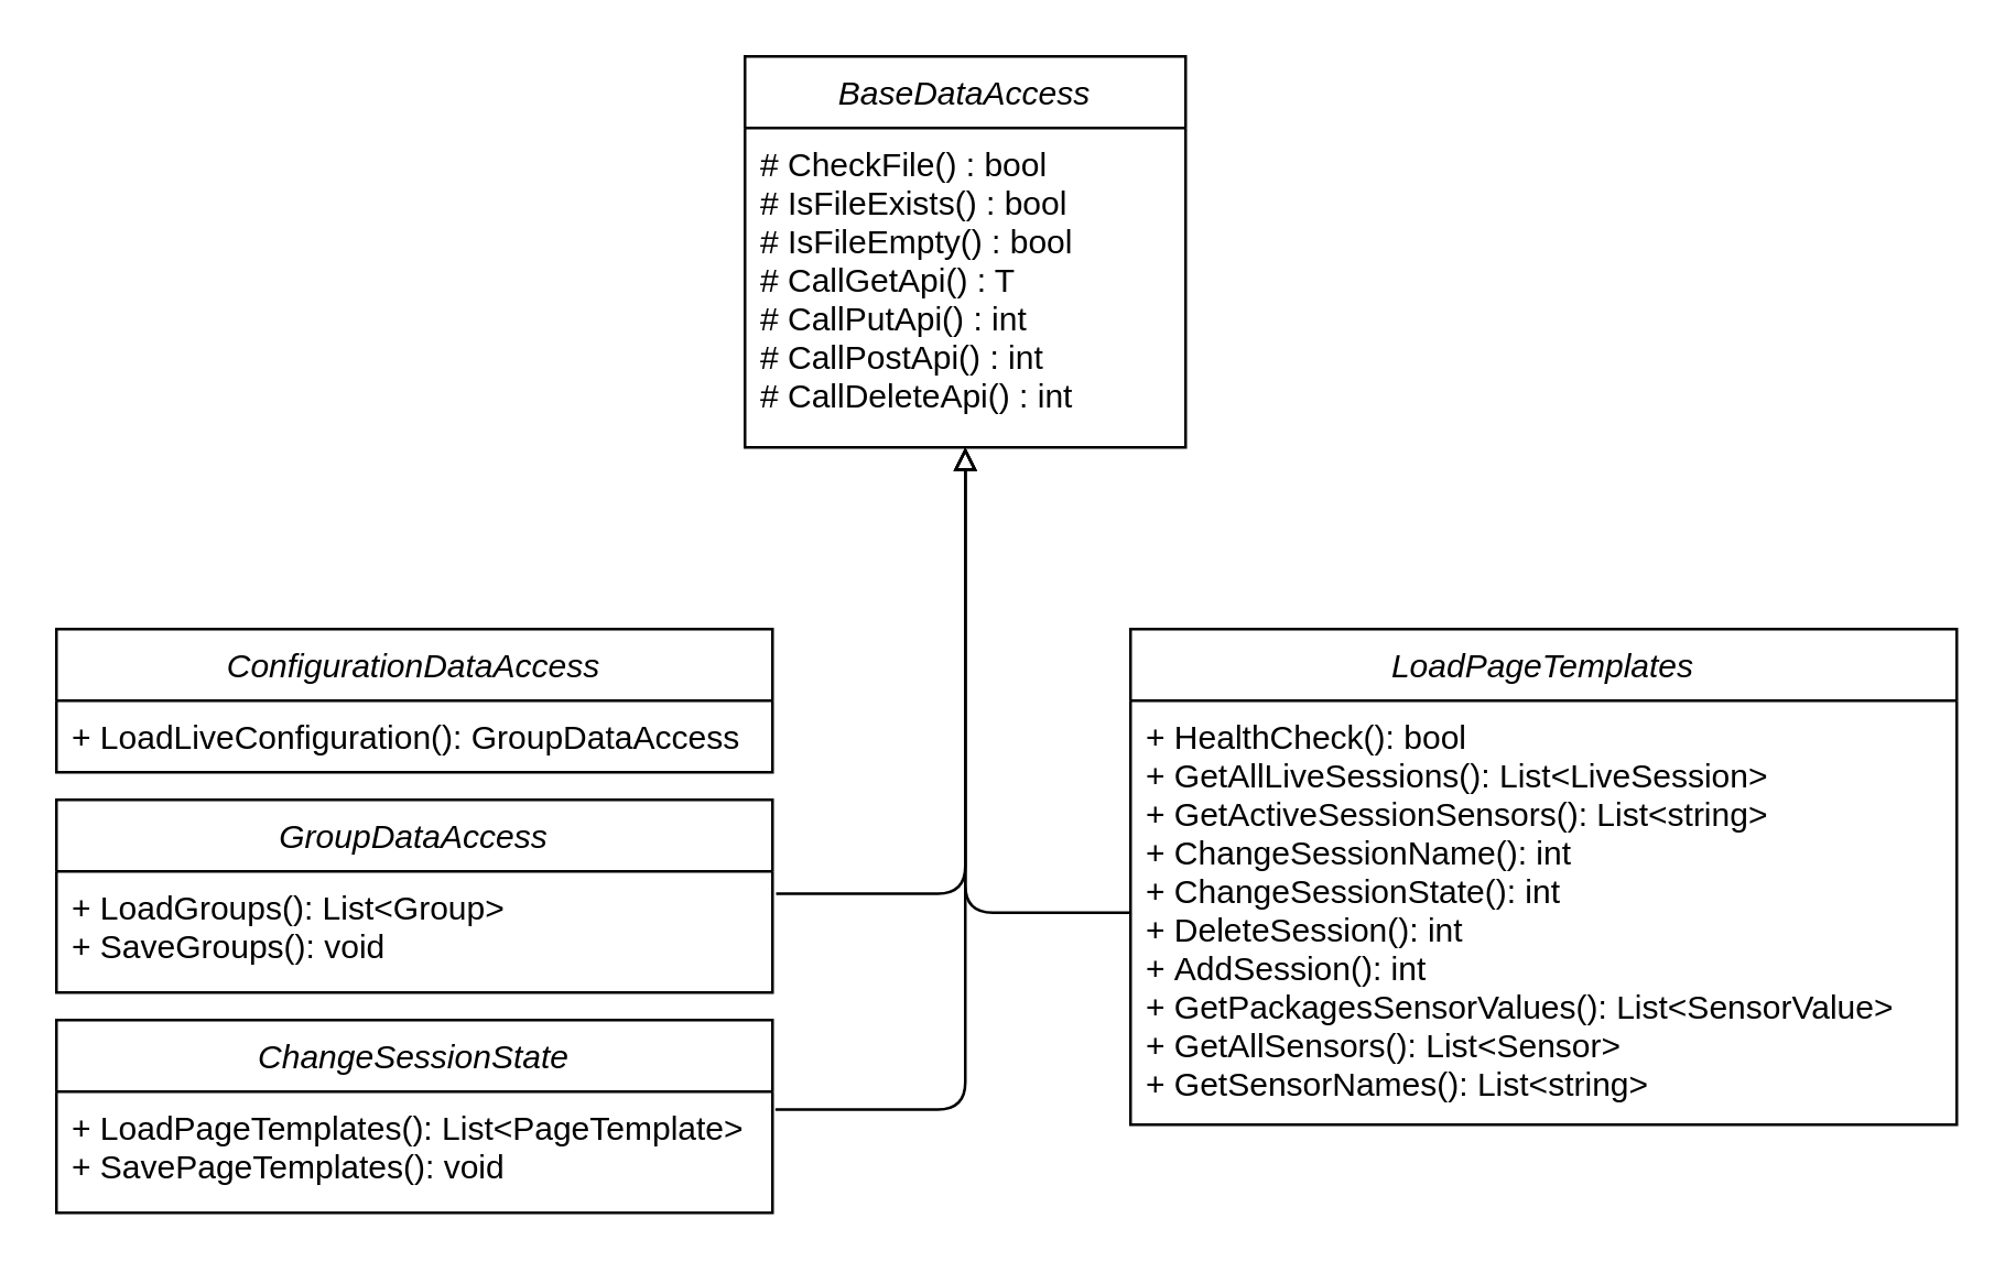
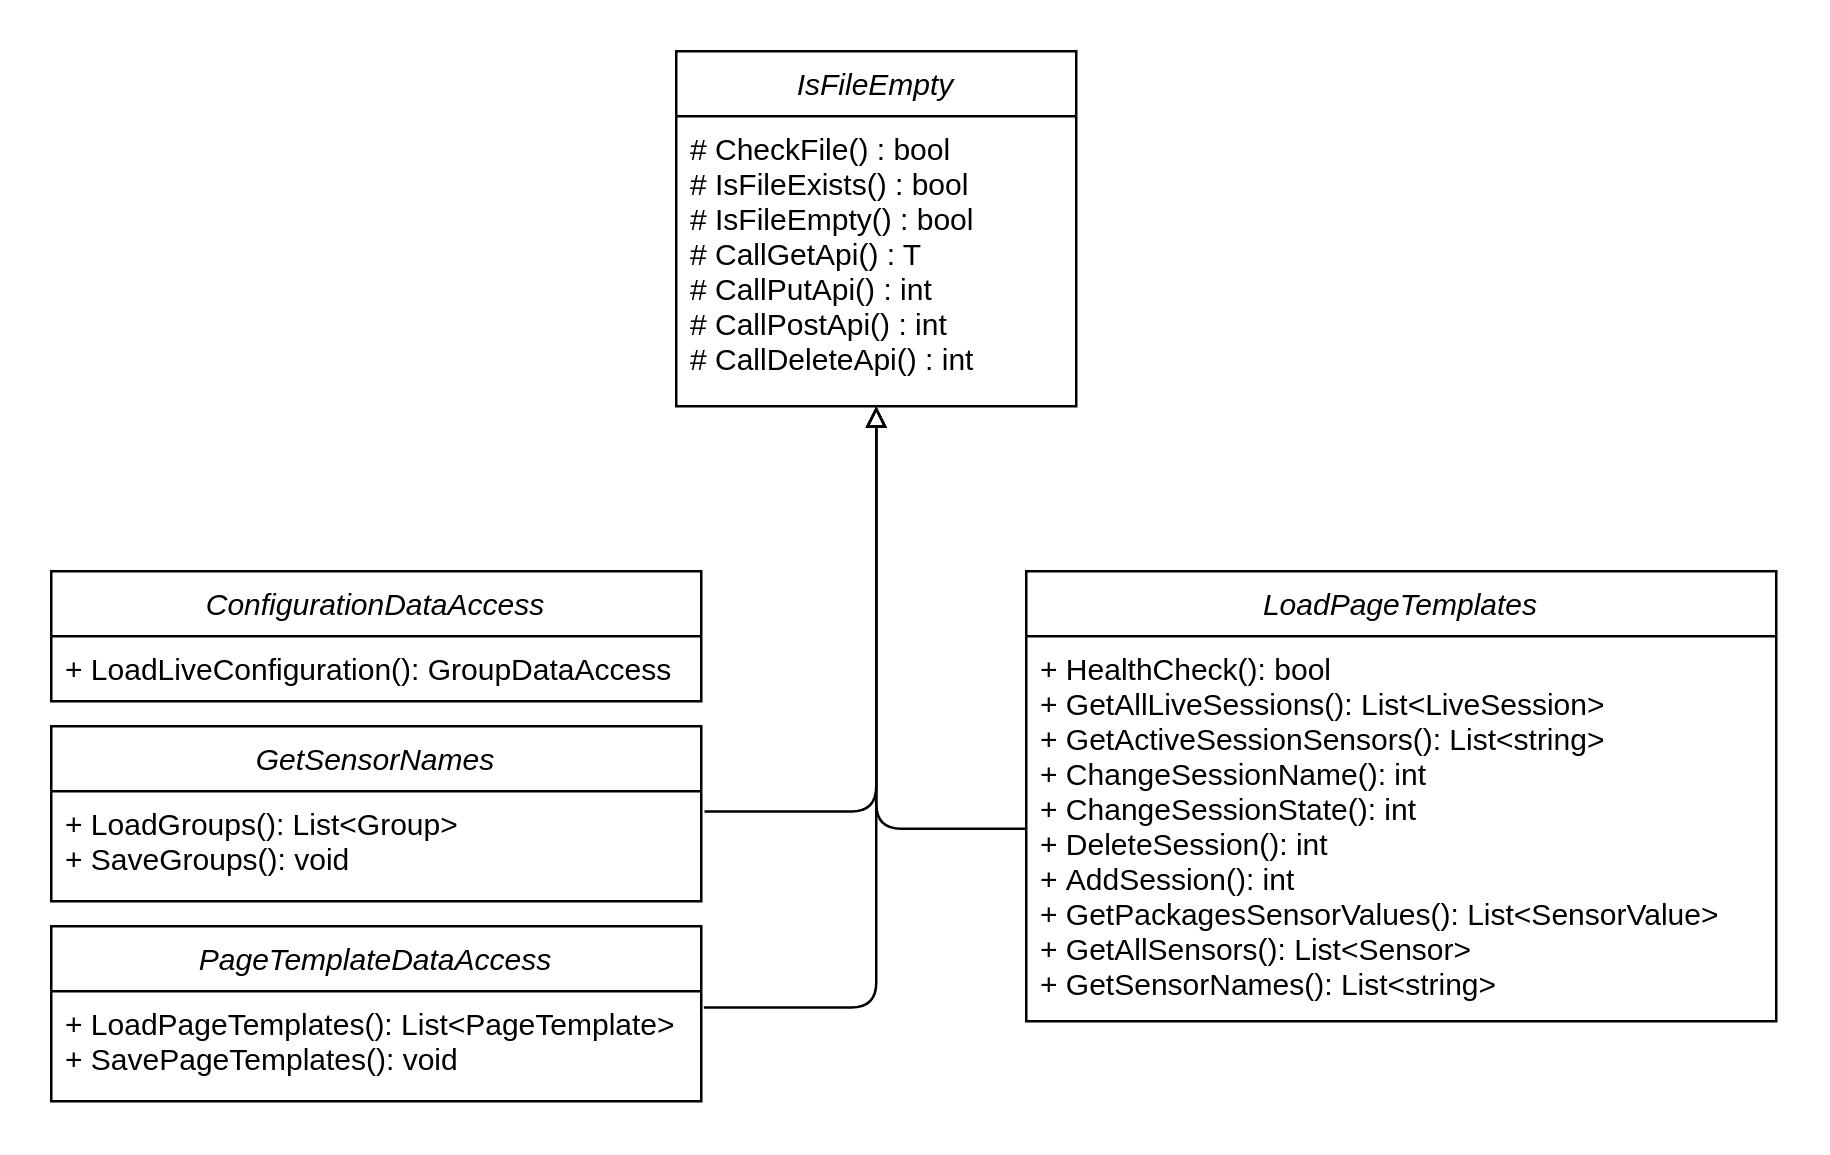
- <mxCell id="2" value="BaseDataAccess" style="swimlane;fontStyle=2;align=center;verticalAlign=top;childLayout=stackLayout;horizontal=1;startSize=26;horizontalStack=0;resizeParent=1;resizeLast=0;collapsible=1;marginBottom=0;shadow=0;strokeWidth=1;" parent="1" vertex="1"><mxGeometry x="270" y="20" width="160" height="142" as="geometry"><mxRectangle x="230" y="140" width="160" height="26" as="alternateBounds" /></mxGeometry></mxCell>
+ <mxCell id="2" value="IsFileEmpty" style="swimlane;fontStyle=2;align=center;verticalAlign=top;childLayout=stackLayout;horizontal=1;startSize=26;horizontalStack=0;resizeParent=1;resizeLast=0;collapsible=1;marginBottom=0;shadow=0;strokeWidth=1;" parent="1" vertex="1"><mxGeometry x="270" y="20" width="160" height="142" as="geometry"><mxRectangle x="230" y="140" width="160" height="26" as="alternateBounds" /></mxGeometry></mxCell>
- <mxCell id="7" value="GroupDataAccess" style="swimlane;fontStyle=2;childLayout=stackLayout;horizontal=1;startSize=26;fillColor=none;horizontalStack=0;resizeParent=1;resizeParentMax=0;resizeLast=0;collapsible=1;marginBottom=0;" parent="1" vertex="1"><mxGeometry x="20" y="290" width="260" height="70" as="geometry" /></mxCell>
+ <mxCell id="7" value="GetSensorNames" style="swimlane;fontStyle=2;childLayout=stackLayout;horizontal=1;startSize=26;fillColor=none;horizontalStack=0;resizeParent=1;resizeParentMax=0;resizeLast=0;collapsible=1;marginBottom=0;" parent="1" vertex="1"><mxGeometry x="20" y="290" width="260" height="70" as="geometry" /></mxCell>
- <mxCell id="10" value="ChangeSessionState" style="swimlane;fontStyle=2;childLayout=stackLayout;horizontal=1;startSize=26;fillColor=none;horizontalStack=0;resizeParent=1;resizeParentMax=0;resizeLast=0;collapsible=1;marginBottom=0;" parent="1" vertex="1"><mxGeometry x="20" y="370" width="260" height="70" as="geometry" /></mxCell>
+ <mxCell id="10" value="PageTemplateDataAccess" style="swimlane;fontStyle=2;childLayout=stackLayout;horizontal=1;startSize=26;fillColor=none;horizontalStack=0;resizeParent=1;resizeParentMax=0;resizeLast=0;collapsible=1;marginBottom=0;" parent="1" vertex="1"><mxGeometry x="20" y="370" width="260" height="70" as="geometry" /></mxCell>
